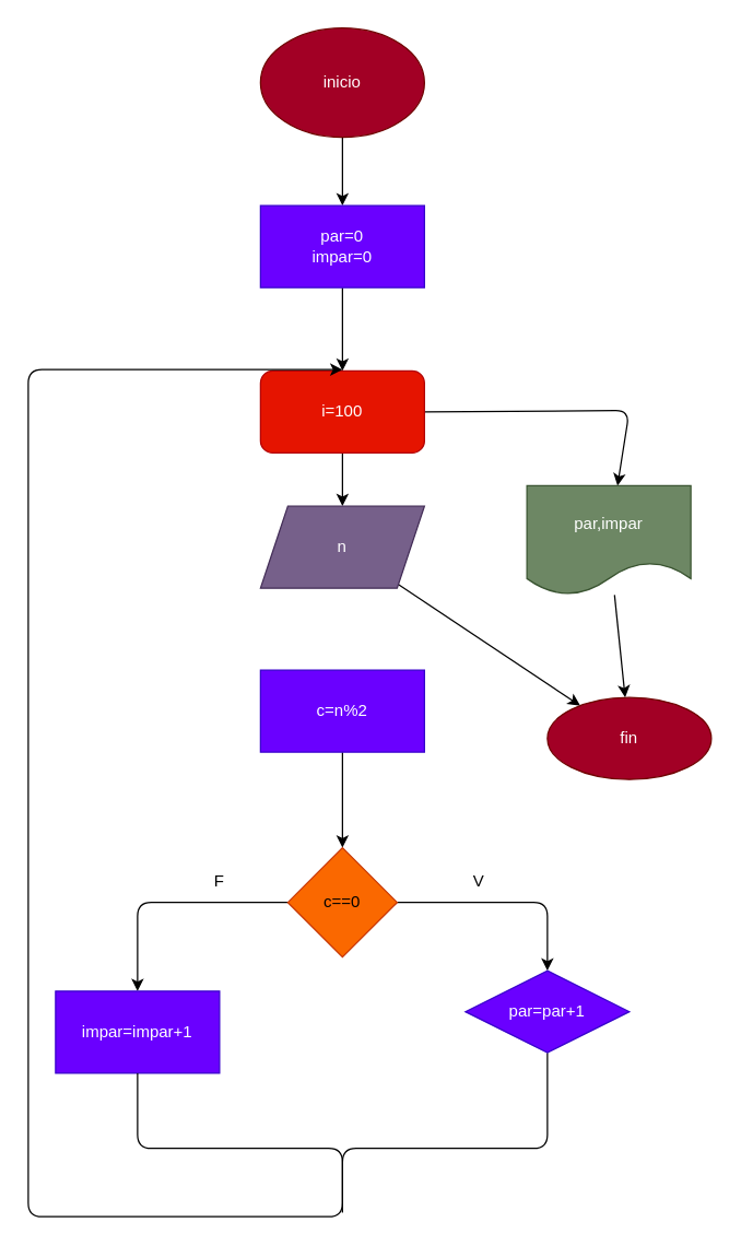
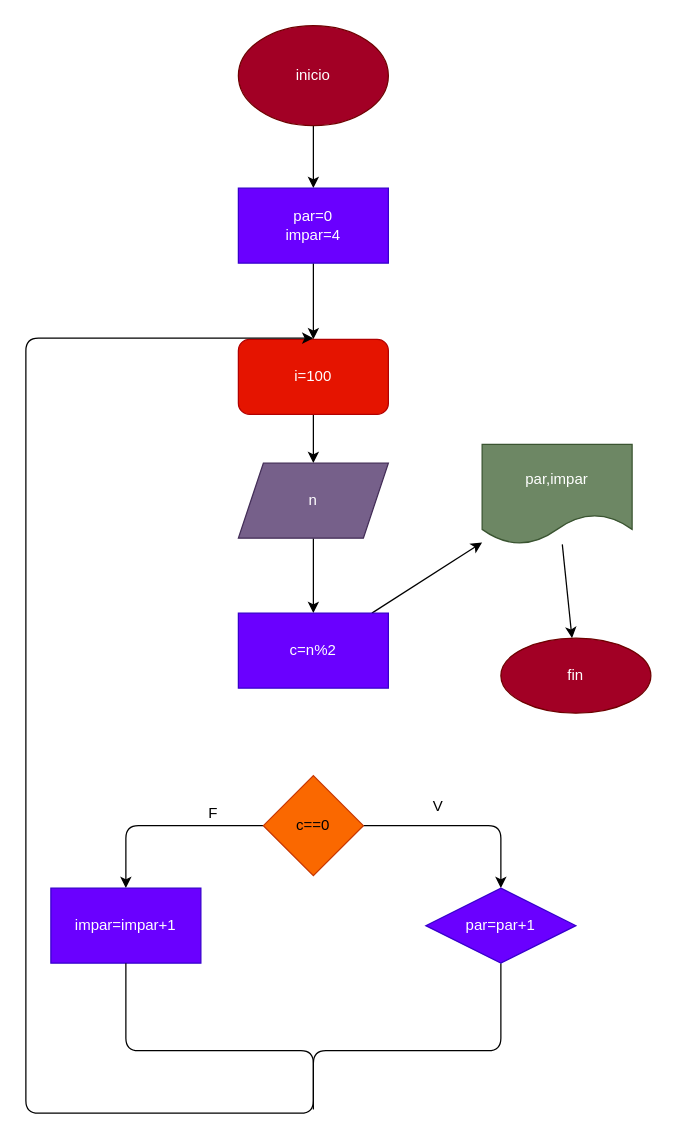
- <mxCell id="5" value="par=0&lt;br&gt;impar=0" style="rounded=0;whiteSpace=wrap;html=1;fillColor=#6a00ff;fontColor=#ffffff;strokeColor=#3700CC;" vertex="1" parent="1"><mxGeometry x="190" y="150" width="120" height="60" as="geometry" /></mxCell>
+ <mxCell id="5" value="par=0&lt;br&gt;impar=4" style="rounded=0;whiteSpace=wrap;html=1;fillColor=#6a00ff;fontColor=#ffffff;strokeColor=#3700CC;" vertex="1" parent="1"><mxGeometry x="190" y="150" width="120" height="60" as="geometry" /></mxCell>
- <mxCell id="7" style="edgeStyle=none;html=1;exitX=1;exitY=0.5;exitDx=0;exitDy=0;" edge="1" parent="1" source="8" target="23"><mxGeometry relative="1" as="geometry"><mxPoint x="460" y="370" as="targetPoint" /><Array as="points"><mxPoint x="460" y="300" /></Array></mxGeometry></mxCell>
- <mxCell id="9" value="" style="edgeStyle=none;html=1;" edge="1" parent="1" source="10" target="24"><mxGeometry relative="1" as="geometry" /></mxCell>
+ <mxCell id="9" value="" style="edgeStyle=none;html=1;" edge="1" parent="1" source="10" target="12"><mxGeometry relative="1" as="geometry" /></mxCell>
- <mxCell id="11" value="" style="edgeStyle=none;html=1;" edge="1" parent="1" source="12" target="15"><mxGeometry relative="1" as="geometry" /></mxCell>
+ <mxCell id="11" value="" style="edgeStyle=none;html=1;" edge="1" parent="1" source="12" target="23"><mxGeometry relative="1" as="geometry" /></mxCell>
- <mxCell id="19" value="F" style="text;html=1;strokeColor=none;fillColor=none;align=center;verticalAlign=middle;whiteSpace=wrap;rounded=0;" vertex="1" parent="1"><mxGeometry x="130" y="630" width="60" height="30" as="geometry" /></mxCell>
+ <mxCell id="19" value="F" style="text;html=1;strokeColor=none;fillColor=none;align=center;verticalAlign=middle;whiteSpace=wrap;rounded=0;" vertex="1" parent="1"><mxGeometry x="140" y="635" width="60" height="30" as="geometry" /></mxCell>
- <mxCell id="18" value="impar=impar+1" style="rounded=0;whiteSpace=wrap;html=1;fillColor=#6a00ff;fontColor=#ffffff;strokeColor=#3700CC;" vertex="1" parent="1"><mxGeometry x="40" y="725" width="120" height="60" as="geometry" /></mxCell>
+ <mxCell id="18" value="impar=impar+1" style="rounded=0;whiteSpace=wrap;html=1;fillColor=#6a00ff;fontColor=#ffffff;strokeColor=#3700CC;" vertex="1" parent="1"><mxGeometry x="40" y="710" width="120" height="60" as="geometry" /></mxCell>
